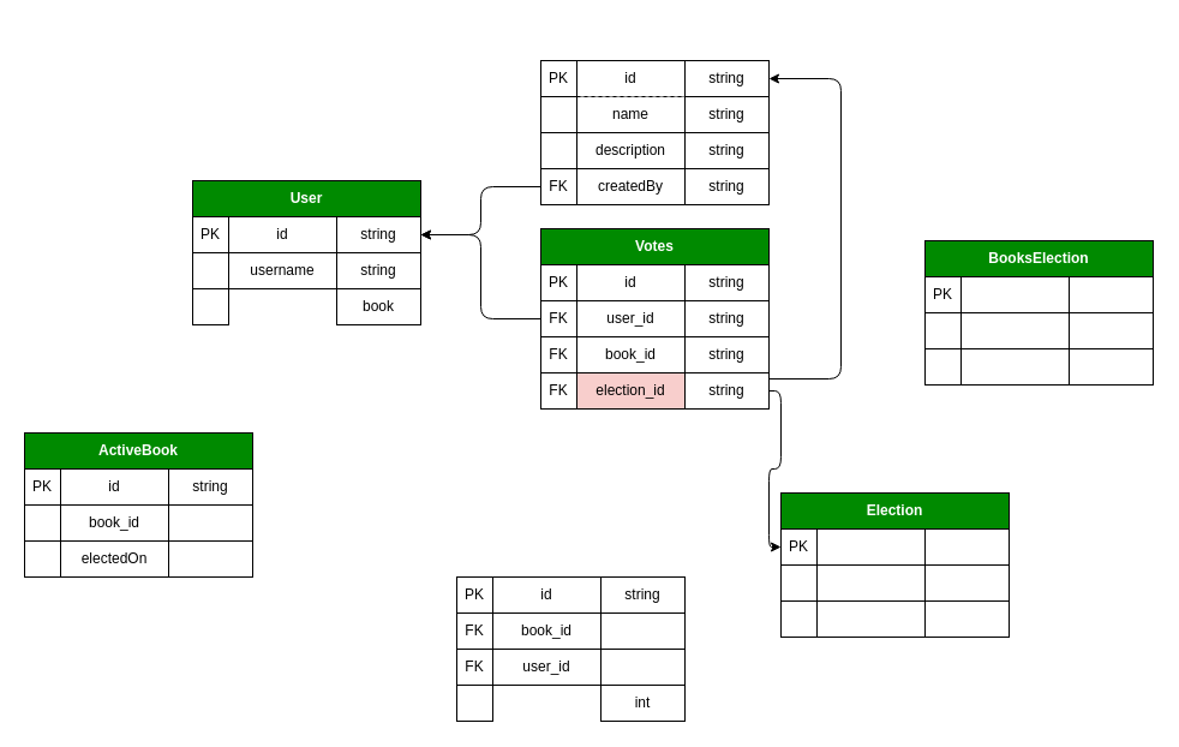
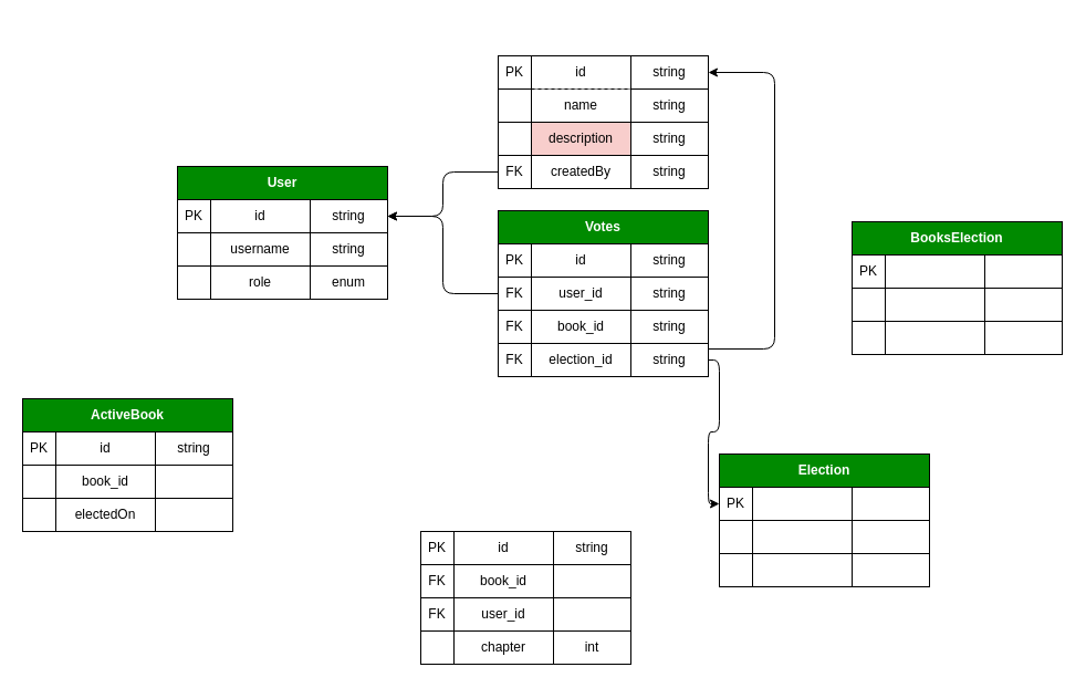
- <mxCell id="16" value="description" style="whiteSpace=wrap;html=1;strokeColor=default;" parent="13" vertex="1"><mxGeometry x="30" y="90" width="90" height="30" as="geometry" /></mxCell>
+ <mxCell id="16" value="description" style="whiteSpace=wrap;html=1;strokeColor=default;fillColor=#f8cecc;" parent="13" vertex="1"><mxGeometry x="30" y="90" width="90" height="30" as="geometry" /></mxCell>
+ <mxCell id="6" value="role" style="whiteSpace=wrap;html=1;strokeColor=default;" parent="2" vertex="1"><mxGeometry x="30" y="90" width="90" height="30" as="geometry" /></mxCell>
- <mxCell id="12" value="book" style="whiteSpace=wrap;html=1;strokeColor=default;" parent="2" vertex="1"><mxGeometry x="120" y="90" width="70" height="30" as="geometry" /></mxCell>
+ <mxCell id="12" value="enum" style="whiteSpace=wrap;html=1;strokeColor=default;" parent="2" vertex="1"><mxGeometry x="120" y="90" width="70" height="30" as="geometry" /></mxCell>
- <mxCell id="62" value="election_id" style="whiteSpace=wrap;html=1;strokeColor=default;fillColor=#f8cecc;" vertex="1" parent="1"><mxGeometry x="480" y="310" width="90" height="30" as="geometry" /></mxCell>
+ <mxCell id="62" value="election_id" style="whiteSpace=wrap;html=1;strokeColor=default;" vertex="1" parent="1"><mxGeometry x="480" y="310" width="90" height="30" as="geometry" /></mxCell>
+ <mxCell id="78" value="chapter" style="whiteSpace=wrap;html=1;strokeColor=default;" parent="66" vertex="1"><mxGeometry x="30" y="120" width="90" height="30" as="geometry" /></mxCell>
